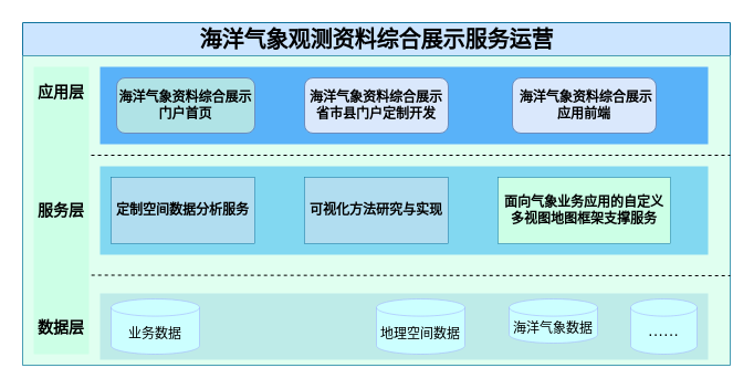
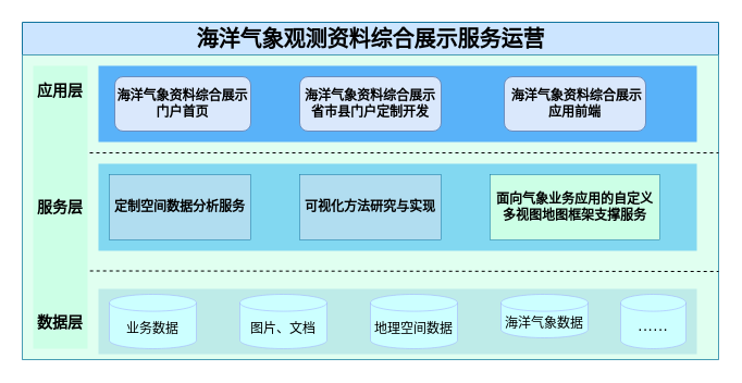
- <mxCell id="7" value="&lt;b&gt;海洋气象资料综合展示门户首页&lt;/b&gt;" style="rounded=1;whiteSpace=wrap;html=1;fillColor=#b0e3e6;strokeColor=#6c8ebf;" vertex="1" parent="2"><mxGeometry x="85" y="50" width="125" height="50" as="geometry" /></mxCell>
+ <mxCell id="7" value="&lt;b&gt;海洋气象资料综合展示门户首页&lt;/b&gt;" style="rounded=1;whiteSpace=wrap;html=1;fillColor=#dae8fc;strokeColor=#6c8ebf;" vertex="1" parent="2"><mxGeometry x="85" y="50" width="125" height="50" as="geometry" /></mxCell>
+ <mxCell id="10" value="图片、文档" style="shape=cylinder3;whiteSpace=wrap;html=1;boundedLbl=1;backgroundOutline=1;size=7.8;fillColor=#CCFFFF;fontColor=#000000;strokeColor=#9aa9fe;fillStyle=solid;strokeWidth=0.5;" vertex="1" parent="2"><mxGeometry x="200" y="250" width="80" height="50" as="geometry" /></mxCell>
